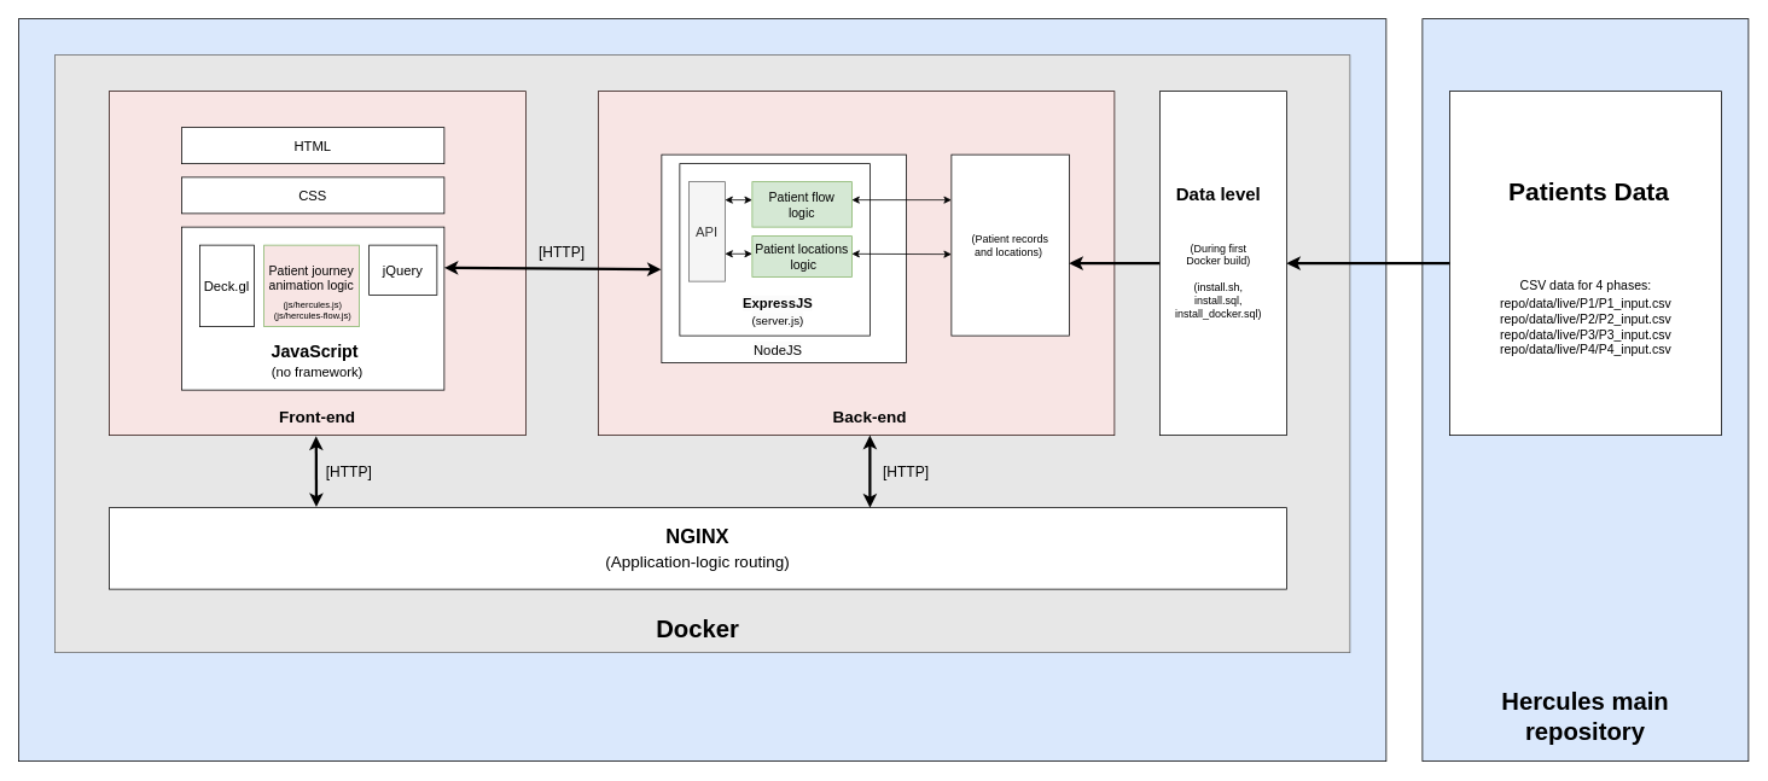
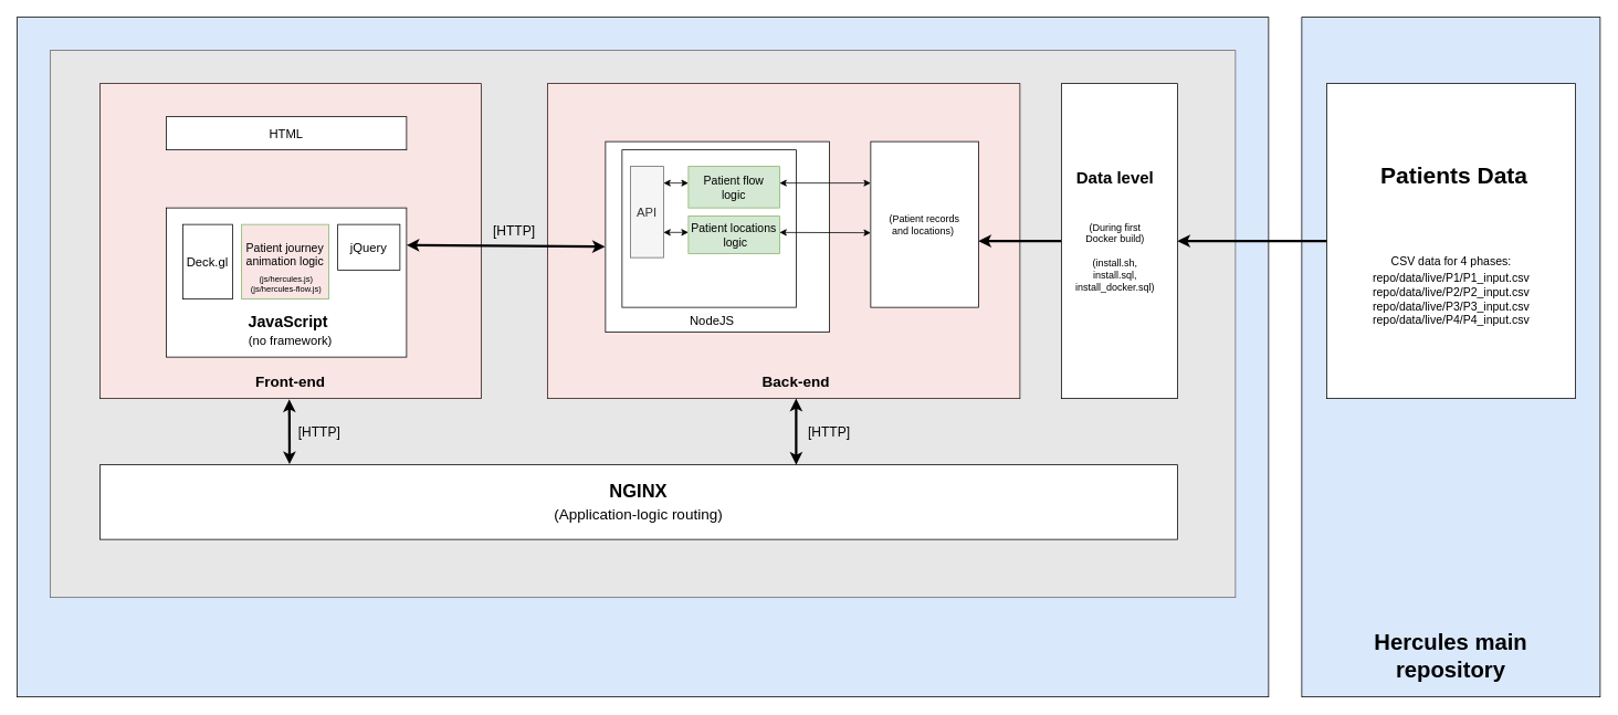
- <mxCell id="9" value="CSS" style="rounded=0;whiteSpace=wrap;html=1;fontSize=15;" vertex="1" parent="1"><mxGeometry x="200" y="195" width="290" height="40" as="geometry" /></mxCell>
- <mxCell id="14" value="&lt;span style=&quot;color: rgb(0, 0, 0); font-family: Helvetica; font-style: normal; font-variant-ligatures: normal; font-variant-caps: normal; letter-spacing: normal; orphans: 2; text-indent: 0px; text-transform: none; widows: 2; word-spacing: 0px; -webkit-text-stroke-width: 0px; white-space: normal; background-color: rgb(251, 251, 251); text-decoration-thickness: initial; text-decoration-style: initial; text-decoration-color: initial; float: none; display: inline !important;&quot;&gt;&lt;b&gt;ExpressJS&lt;/b&gt;&lt;br&gt;&lt;font style=&quot;font-size: 13px;&quot;&gt;(server.js)&lt;/font&gt;&lt;/span&gt;" style="text;whiteSpace=wrap;html=1;fontSize=15;align=center;" vertex="1" parent="1"><mxGeometry y="319" width="77" height="50" as="geometry" x="820" /></mxCell>
- <mxCell id="4" value="&lt;font&gt;&lt;b&gt;Docker&lt;/b&gt;&lt;/font&gt;" style="text;html=1;align=center;verticalAlign=middle;whiteSpace=wrap;rounded=0;fontSize=27;" vertex="1" parent="1"><mxGeometry x="740" y="680" width="60" height="30" as="geometry" /></mxCell>
